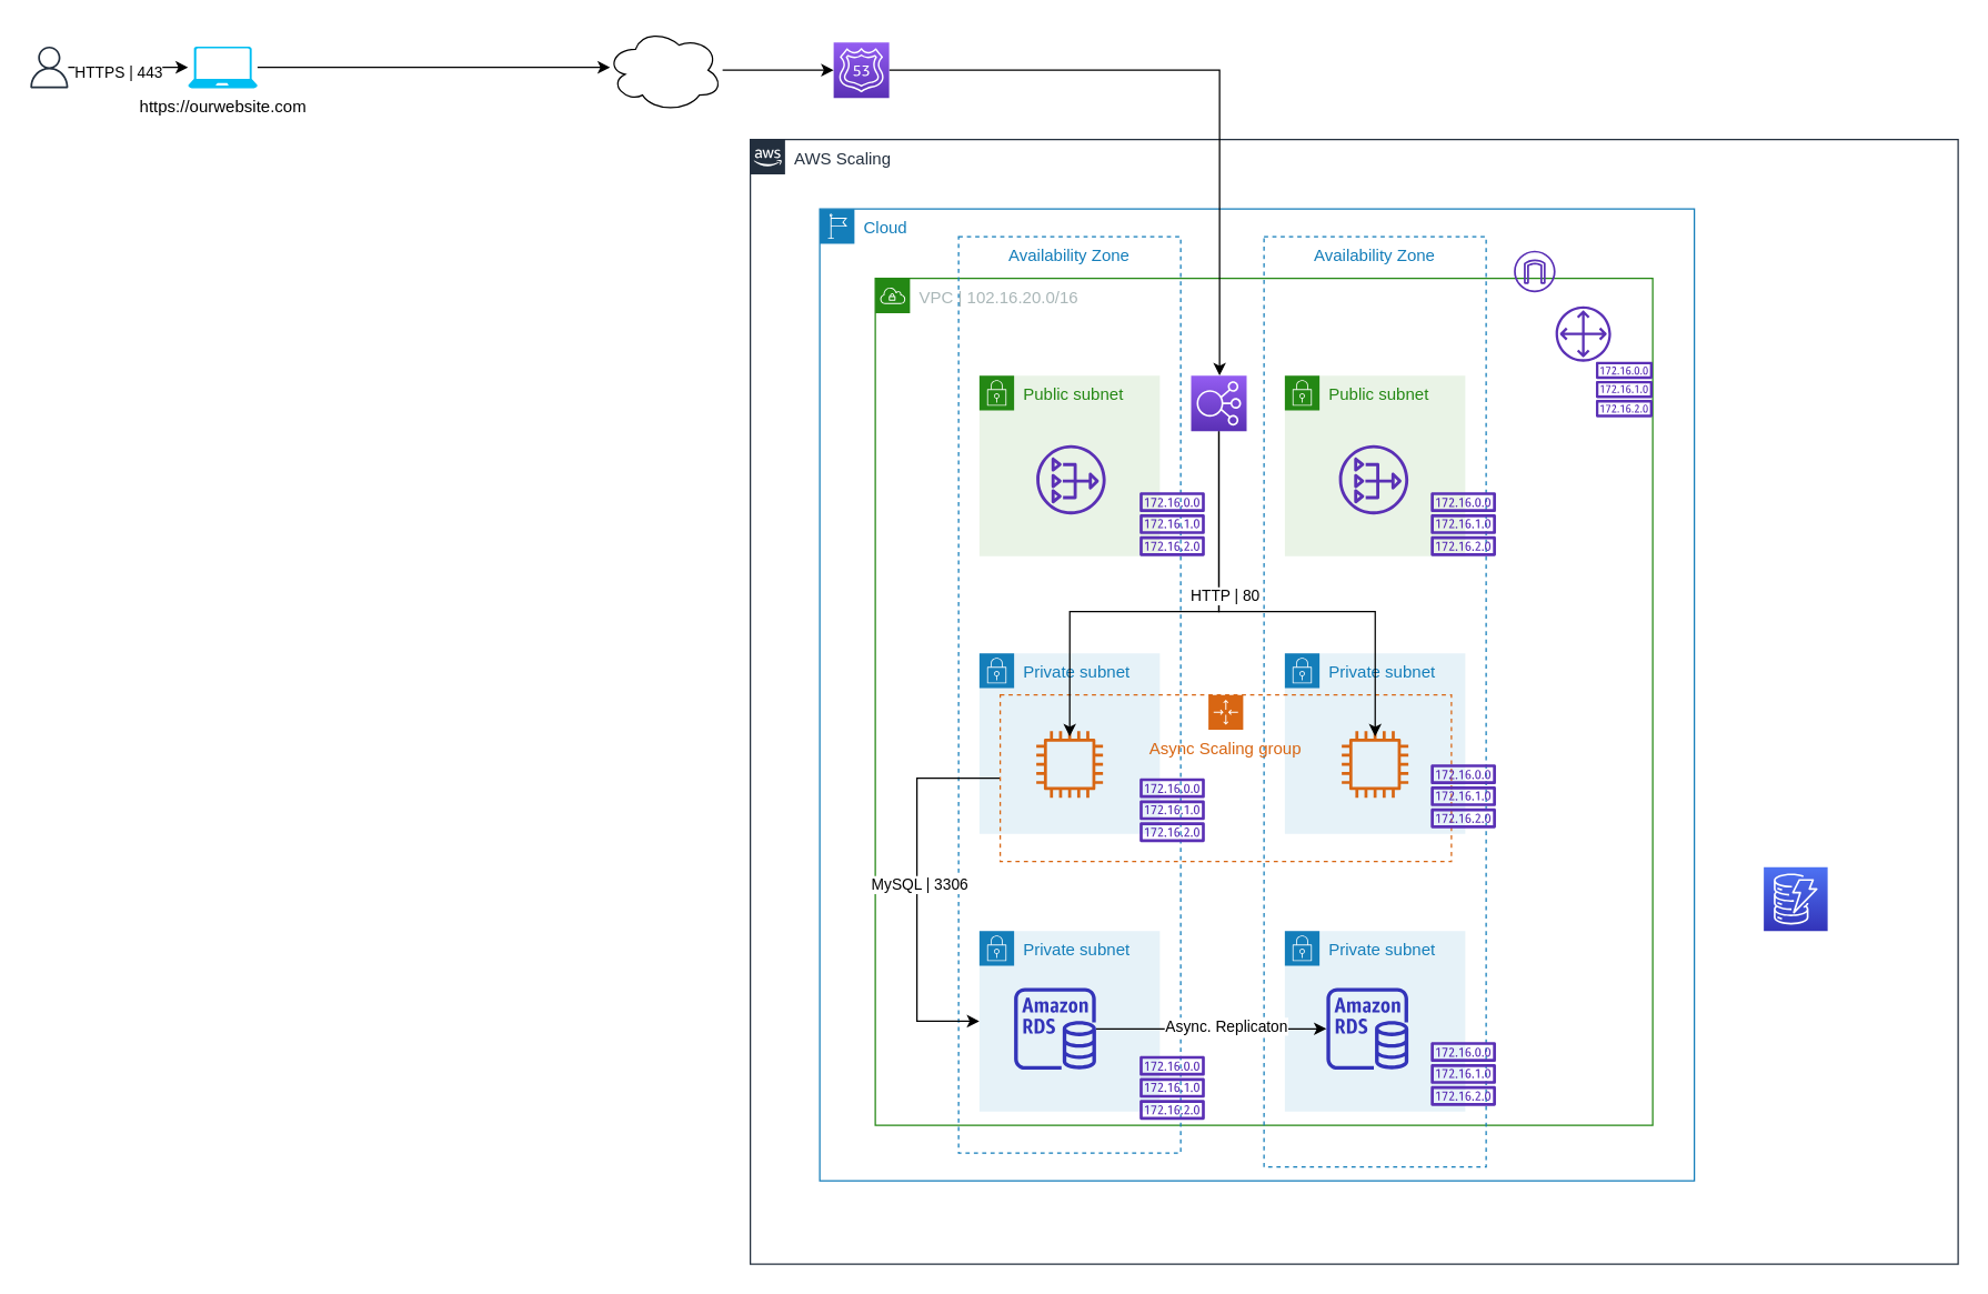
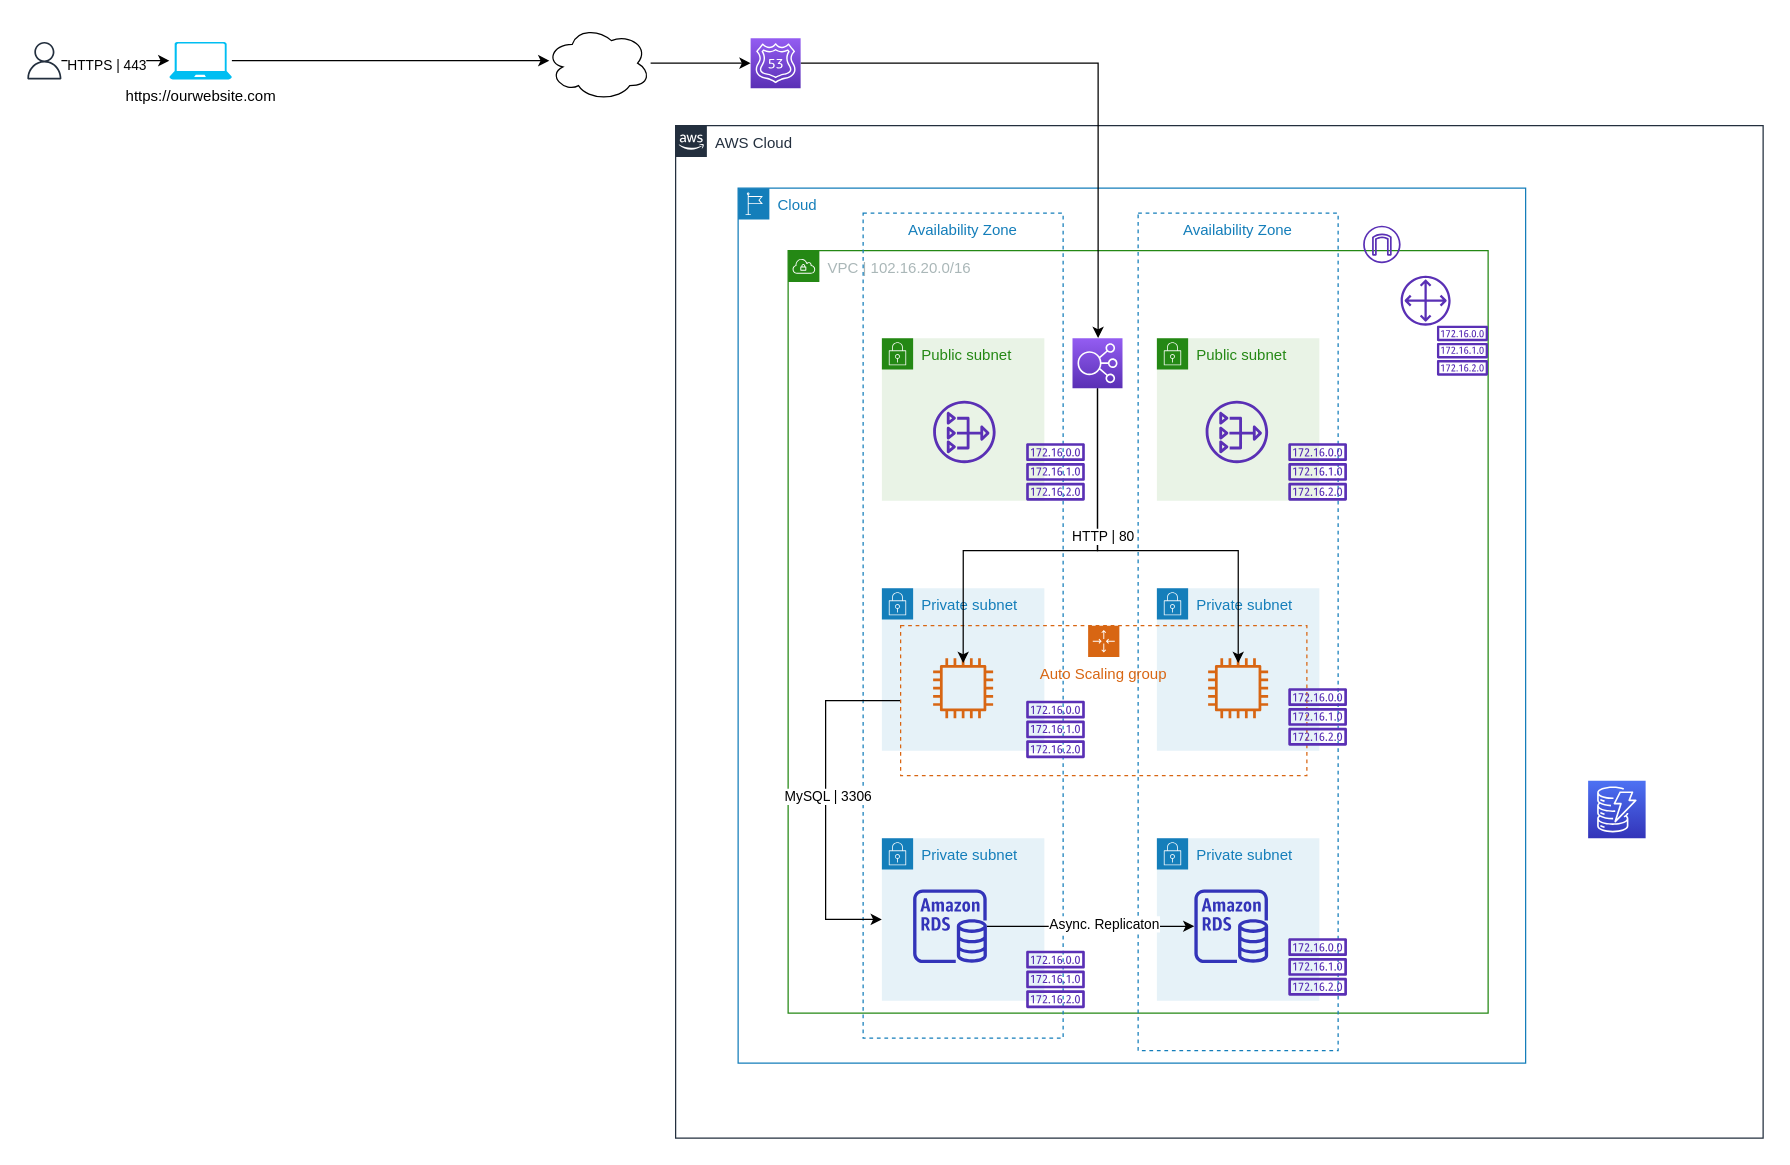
- <mxCell id="2" value="AWS Scaling" style="points=[[0,0],[0.25,0],[0.5,0],[0.75,0],[1,0],[1,0.25],[1,0.5],[1,0.75],[1,1],[0.75,1],[0.5,1],[0.25,1],[0,1],[0,0.75],[0,0.5],[0,0.25]];outlineConnect=0;gradientColor=none;html=1;whiteSpace=wrap;fontSize=12;fontStyle=0;shape=mxgraph.aws4.group;grIcon=mxgraph.aws4.group_aws_cloud_alt;strokeColor=#232F3E;fillColor=none;verticalAlign=top;align=left;spacingLeft=30;fontColor=#232F3E;dashed=0;" parent="1" vertex="1"><mxGeometry x="540" y="100" width="870" height="810" as="geometry" /></mxCell>
+ <mxCell id="2" value="AWS Cloud" style="points=[[0,0],[0.25,0],[0.5,0],[0.75,0],[1,0],[1,0.25],[1,0.5],[1,0.75],[1,1],[0.75,1],[0.5,1],[0.25,1],[0,1],[0,0.75],[0,0.5],[0,0.25]];outlineConnect=0;gradientColor=none;html=1;whiteSpace=wrap;fontSize=12;fontStyle=0;shape=mxgraph.aws4.group;grIcon=mxgraph.aws4.group_aws_cloud_alt;strokeColor=#232F3E;fillColor=none;verticalAlign=top;align=left;spacingLeft=30;fontColor=#232F3E;dashed=0;" parent="1" vertex="1"><mxGeometry x="540" y="100" width="870" height="810" as="geometry" /></mxCell>
- <mxCell id="15" value="Async Scaling group" style="points=[[0,0],[0.25,0],[0.5,0],[0.75,0],[1,0],[1,0.25],[1,0.5],[1,0.75],[1,1],[0.75,1],[0.5,1],[0.25,1],[0,1],[0,0.75],[0,0.5],[0,0.25]];outlineConnect=0;gradientColor=none;html=1;whiteSpace=wrap;fontSize=12;fontStyle=0;shape=mxgraph.aws4.groupCenter;grIcon=mxgraph.aws4.group_auto_scaling_group;grStroke=1;strokeColor=#D86613;fillColor=none;verticalAlign=top;align=center;fontColor=#D86613;dashed=1;spacingTop=25;" parent="1" vertex="1"><mxGeometry x="720" y="500" width="325" height="120" as="geometry" /></mxCell>
+ <mxCell id="15" value="Auto Scaling group" style="points=[[0,0],[0.25,0],[0.5,0],[0.75,0],[1,0],[1,0.25],[1,0.5],[1,0.75],[1,1],[0.75,1],[0.5,1],[0.25,1],[0,1],[0,0.75],[0,0.5],[0,0.25]];outlineConnect=0;gradientColor=none;html=1;whiteSpace=wrap;fontSize=12;fontStyle=0;shape=mxgraph.aws4.groupCenter;grIcon=mxgraph.aws4.group_auto_scaling_group;grStroke=1;strokeColor=#D86613;fillColor=none;verticalAlign=top;align=center;fontColor=#D86613;dashed=1;spacingTop=25;" parent="1" vertex="1"><mxGeometry x="720" y="500" width="325" height="120" as="geometry" /></mxCell>
